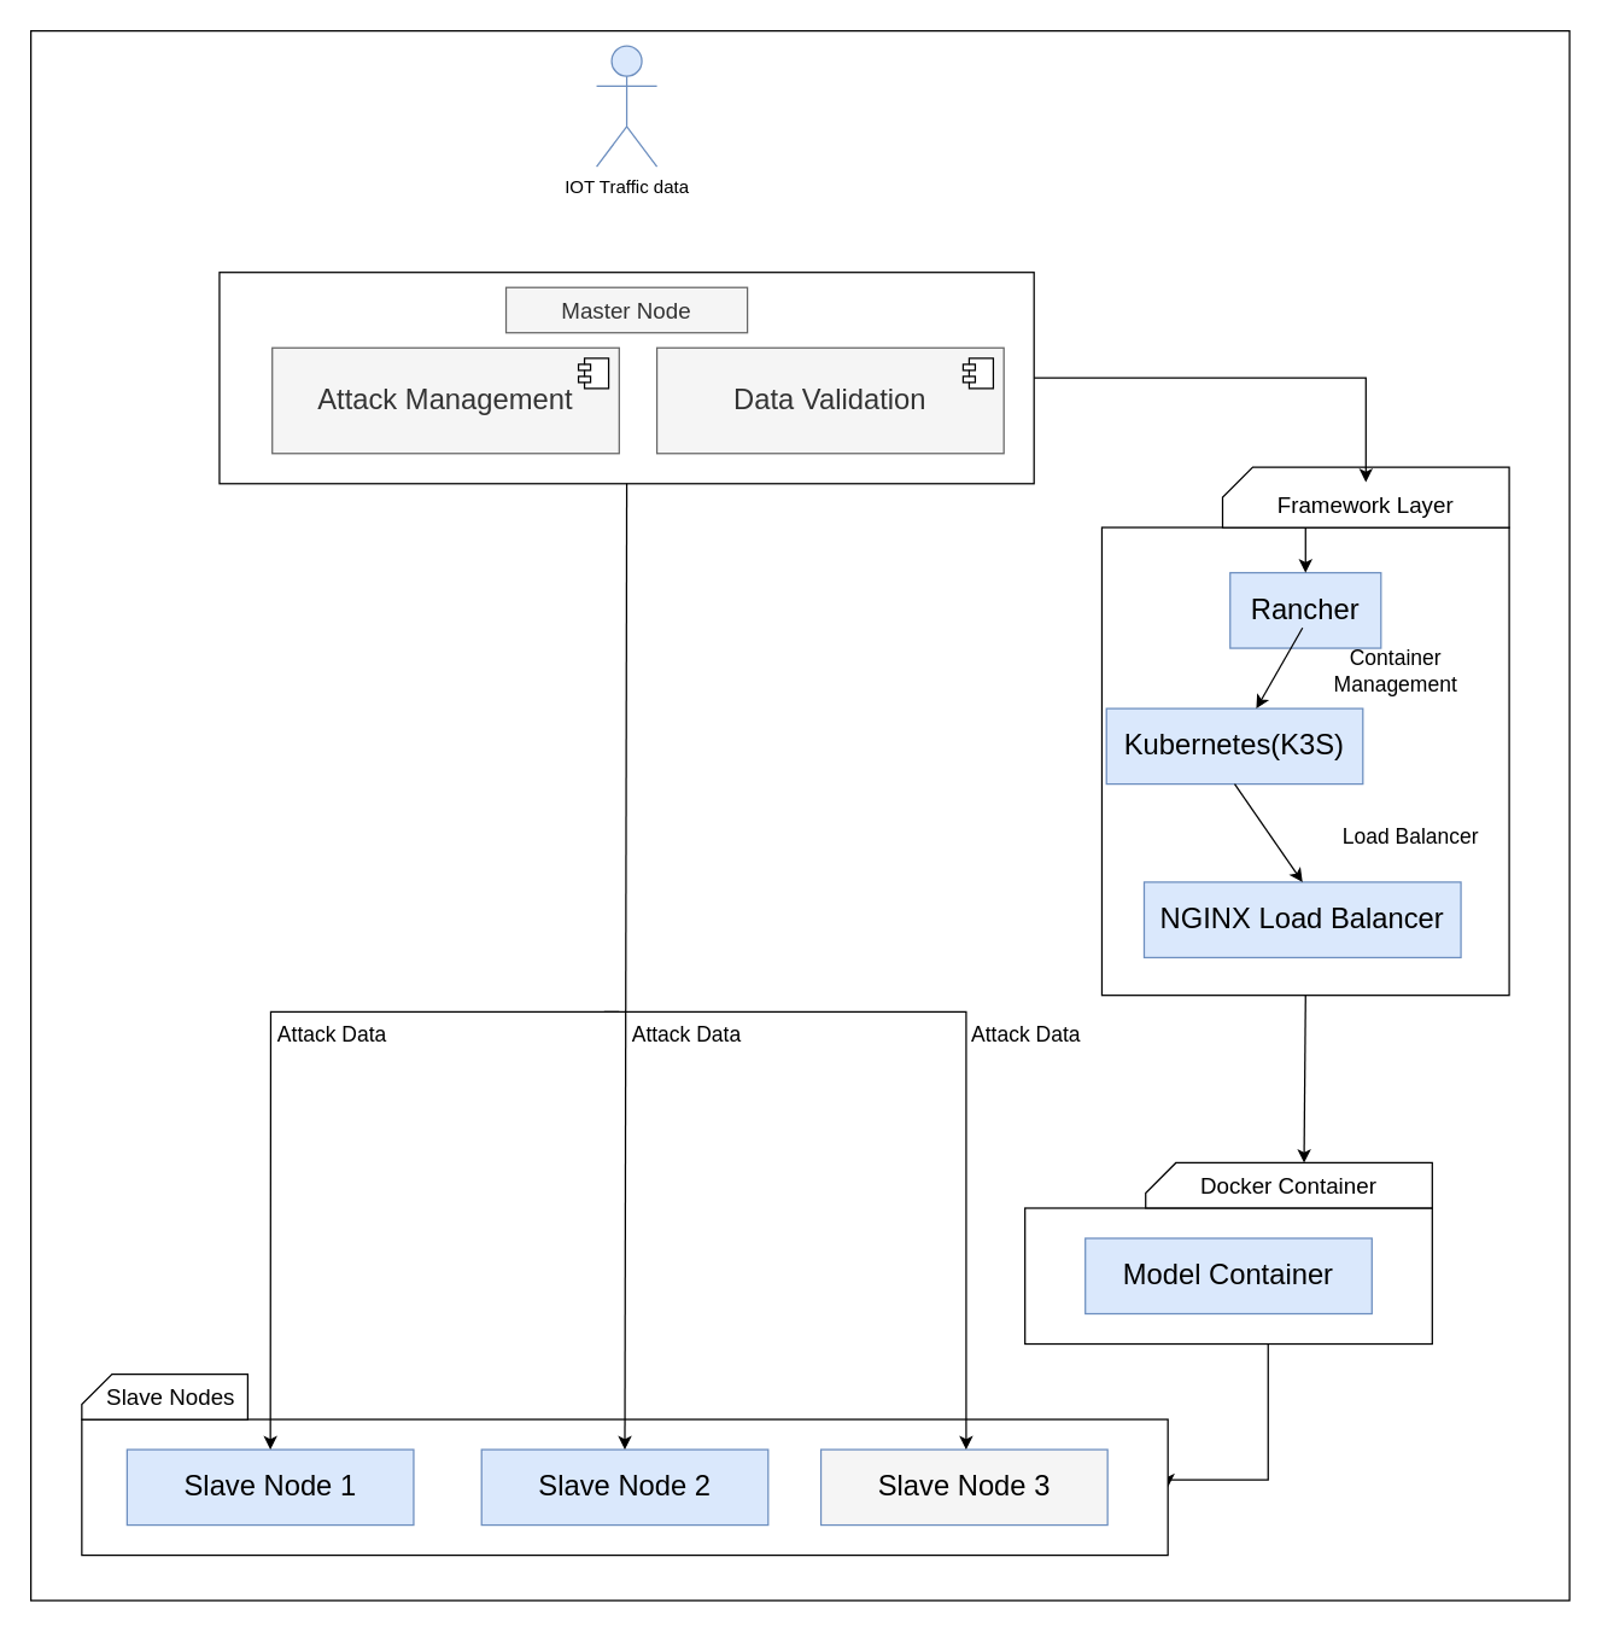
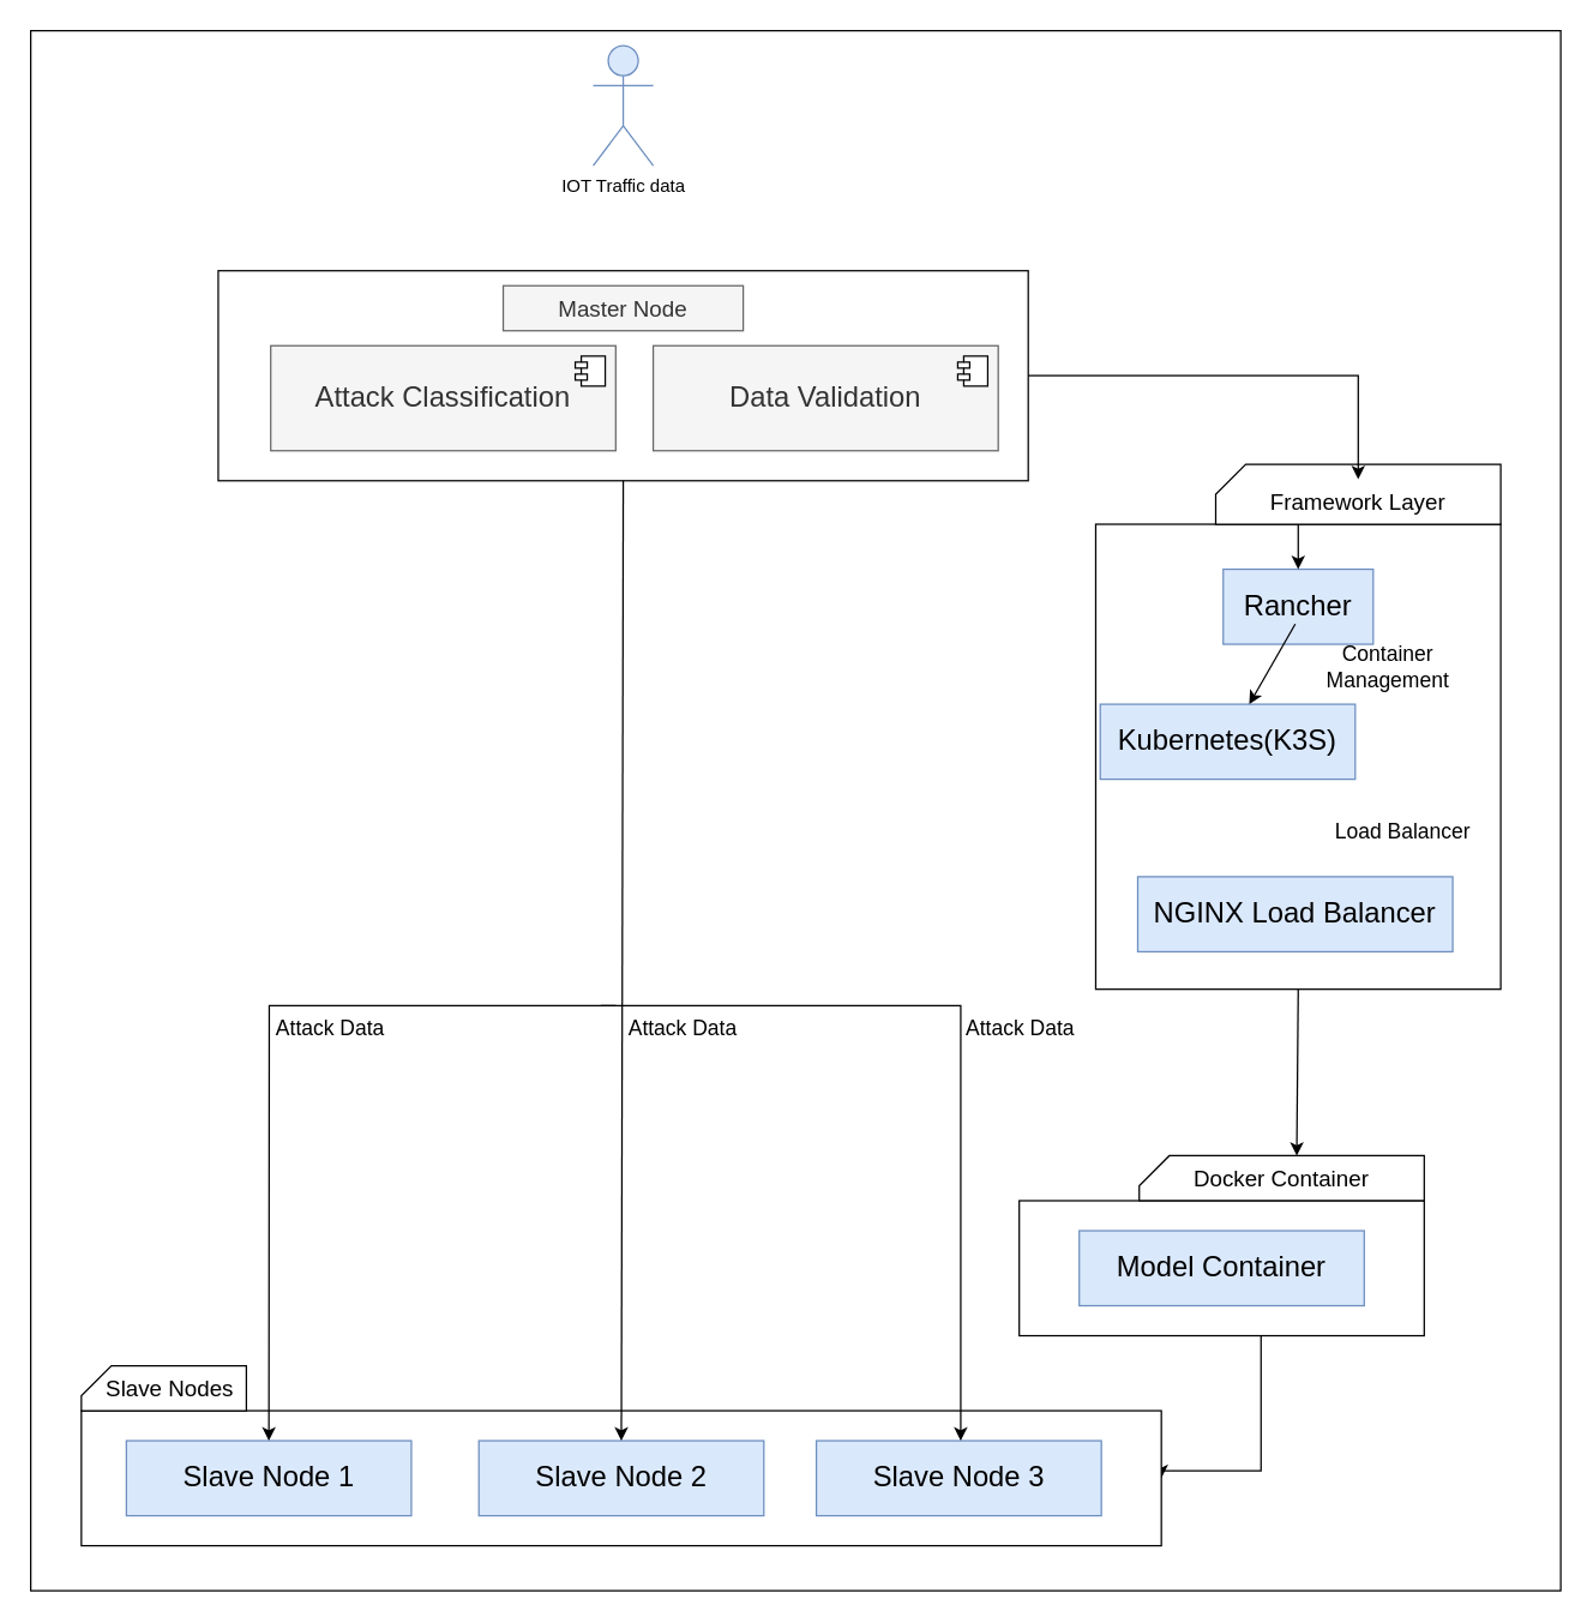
- <mxCell id="6" value="&lt;font style=&quot;font-size: 19px;&quot;&gt;Attack Management&lt;/font&gt;" style="html=1;dropTarget=0;whiteSpace=wrap;fillColor=#f5f5f5;fontColor=#333333;strokeColor=#666666;" vertex="1" parent="1"><mxGeometry x="180" y="230" width="230" height="70" as="geometry" /></mxCell>
+ <mxCell id="6" value="&lt;font style=&quot;font-size: 19px;&quot;&gt;Attack Classification&lt;/font&gt;" style="html=1;dropTarget=0;whiteSpace=wrap;fillColor=#f5f5f5;fontColor=#333333;strokeColor=#666666;" vertex="1" parent="1"><mxGeometry x="180" y="230" width="230" height="70" as="geometry" /></mxCell>
- <mxCell id="24" value="" style="endArrow=classic;html=1;rounded=0;entryX=0.5;entryY=0;entryDx=0;entryDy=0;exitX=0.5;exitY=1;exitDx=0;exitDy=0;" edge="1" parent="1" source="14" target="15"><mxGeometry width="50" height="50" relative="1" as="geometry"><mxPoint x="457" y="669" as="sourcePoint" /><mxPoint x="507" y="619" as="targetPoint" /></mxGeometry></mxCell>
- <mxCell id="32" value="&lt;span style=&quot;font-size: 19px;&quot;&gt;Slave Node 3&lt;/span&gt;" style="rounded=0;whiteSpace=wrap;html=1;fillColor=#f5f5f5;strokeColor=#6c8ebf;" vertex="1" parent="1"><mxGeometry x="543.75" y="960" width="190" height="50" as="geometry" /></mxCell>
+ <mxCell id="32" value="&lt;span style=&quot;font-size: 19px;&quot;&gt;Slave Node 3&lt;/span&gt;" style="rounded=0;whiteSpace=wrap;html=1;fillColor=#dae8fc;strokeColor=#6c8ebf;" vertex="1" parent="1"><mxGeometry x="543.75" y="960" width="190" height="50" as="geometry" /></mxCell>
